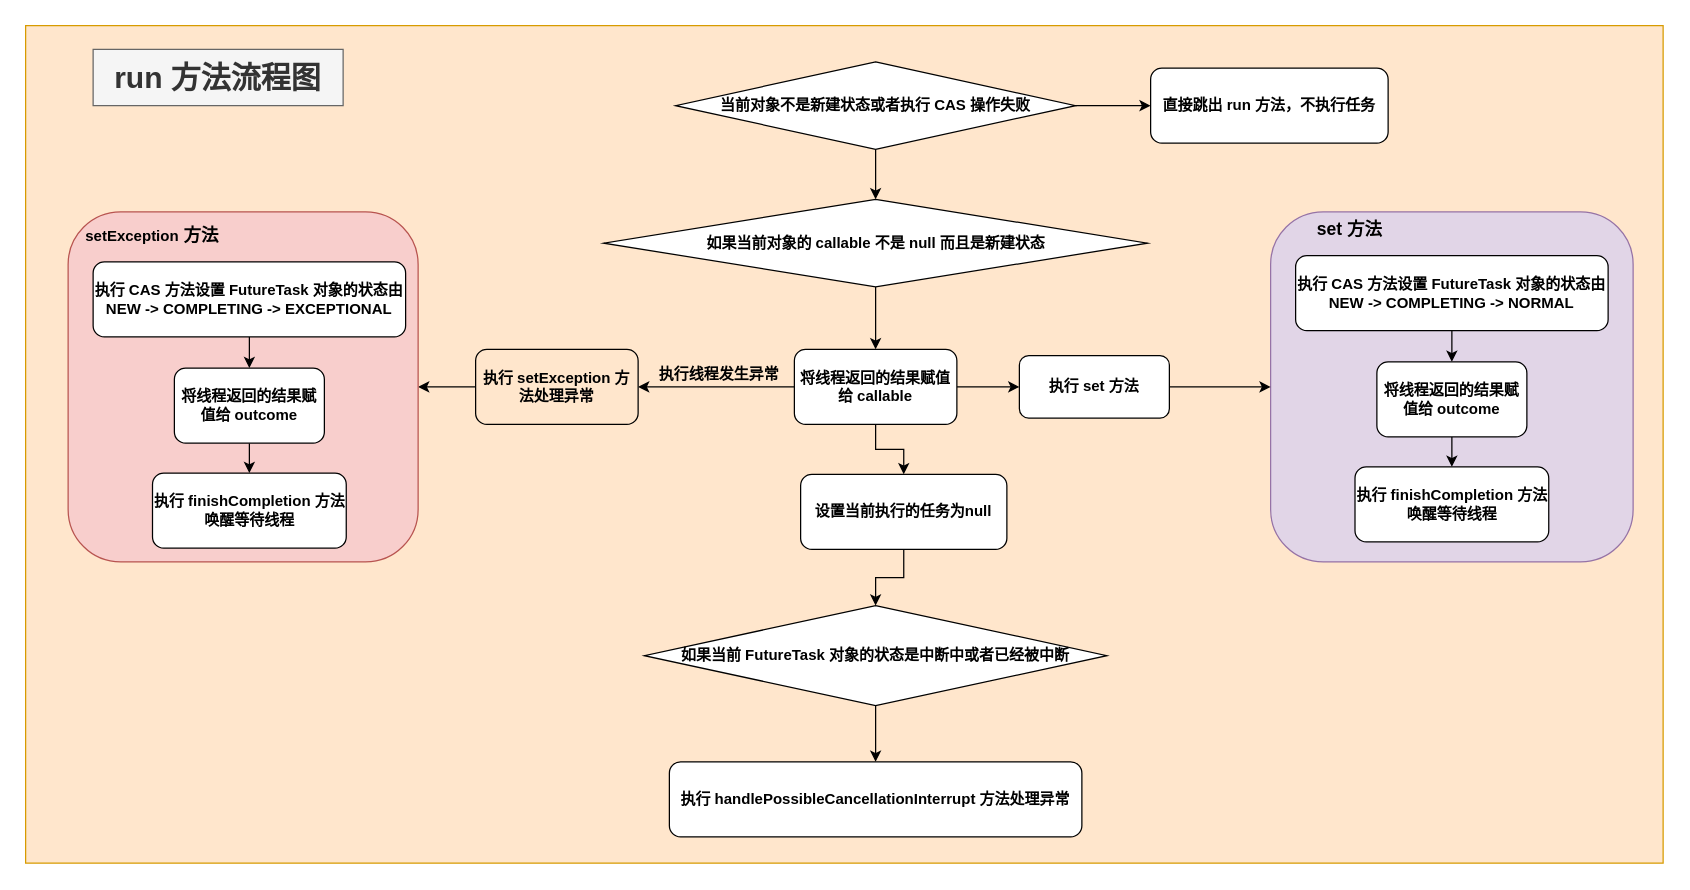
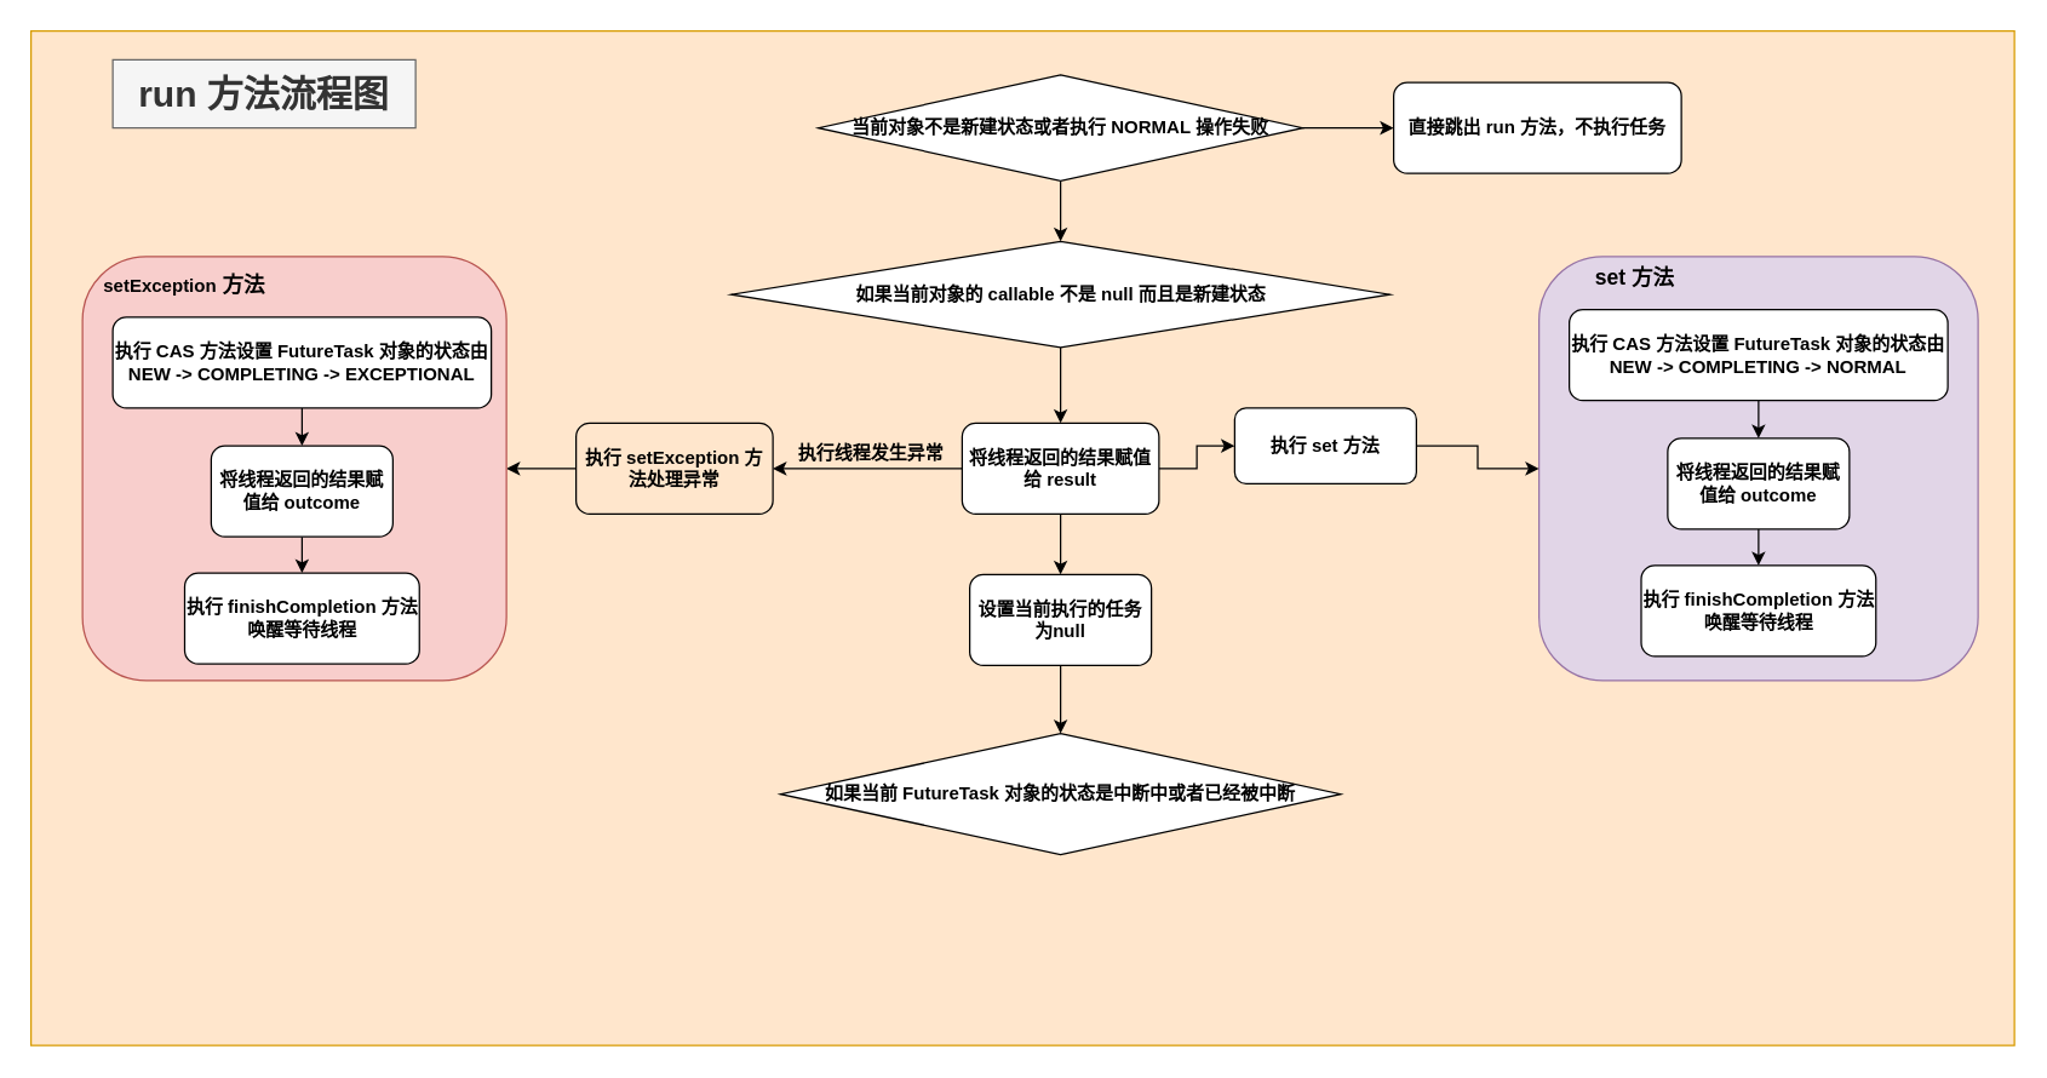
- <mxCell id="9" value="&lt;span style=&quot;white-space: normal&quot;&gt;当前对象不是新建状态或者执行 CAS 操作失败&lt;/span&gt;" style="rhombus;whiteSpace=wrap;html=1;fontStyle=1" vertex="1" parent="1"><mxGeometry x="540" y="49" width="320" height="70" as="geometry" /></mxCell>
+ <mxCell id="9" value="&lt;span style=&quot;white-space: normal&quot;&gt;当前对象不是新建状态或者执行 NORMAL 操作失败&lt;/span&gt;" style="rhombus;whiteSpace=wrap;html=1;fontStyle=1" vertex="1" parent="1"><mxGeometry x="540" y="49" width="320" height="70" as="geometry" /></mxCell>
- <mxCell id="13" value="将线程返回的结果赋值给 callable" style="rounded=1;whiteSpace=wrap;html=1;fontStyle=1" vertex="1" parent="1"><mxGeometry x="635" y="279" width="130" height="60" as="geometry" /></mxCell>
+ <mxCell id="13" value="将线程返回的结果赋值给 result" style="rounded=1;whiteSpace=wrap;html=1;fontStyle=1" vertex="1" parent="1"><mxGeometry x="635" y="279" width="130" height="60" as="geometry" /></mxCell>
- <mxCell id="15" value="执行 set 方法" style="rounded=1;whiteSpace=wrap;html=1;fontStyle=1" vertex="1" parent="1"><mxGeometry x="815" y="284" width="120" height="50" as="geometry" /></mxCell>
+ <mxCell id="15" value="执行 set 方法" style="rounded=1;whiteSpace=wrap;html=1;fontStyle=1" vertex="1" parent="1"><mxGeometry x="815" y="269" width="120" height="50" as="geometry" /></mxCell>
- <mxCell id="23" value="设置当前执行的任务为null" style="rounded=1;whiteSpace=wrap;html=1;fontStyle=1" vertex="1" parent="1"><mxGeometry x="640" y="379" width="165" height="60" as="geometry" /></mxCell>
+ <mxCell id="23" value="设置当前执行的任务为null" style="rounded=1;whiteSpace=wrap;html=1;fontStyle=1" vertex="1" parent="1"><mxGeometry x="640" y="379" width="120" height="60" as="geometry" /></mxCell>
- <mxCell id="24" style="edgeStyle=orthogonalEdgeStyle;rounded=0;orthogonalLoop=1;jettySize=auto;html=1;exitX=0.5;exitY=1;exitDx=0;exitDy=0;fontStyle=1" edge="1" parent="1" source="25" target="26"><mxGeometry relative="1" as="geometry" /></mxCell>
- <mxCell id="26" value="执行&amp;nbsp;handlePossibleCancellationInterrupt 方法处理异常" style="rounded=1;whiteSpace=wrap;html=1;fontStyle=1" vertex="1" parent="1"><mxGeometry x="535" y="609" width="330" height="60" as="geometry" /></mxCell>
